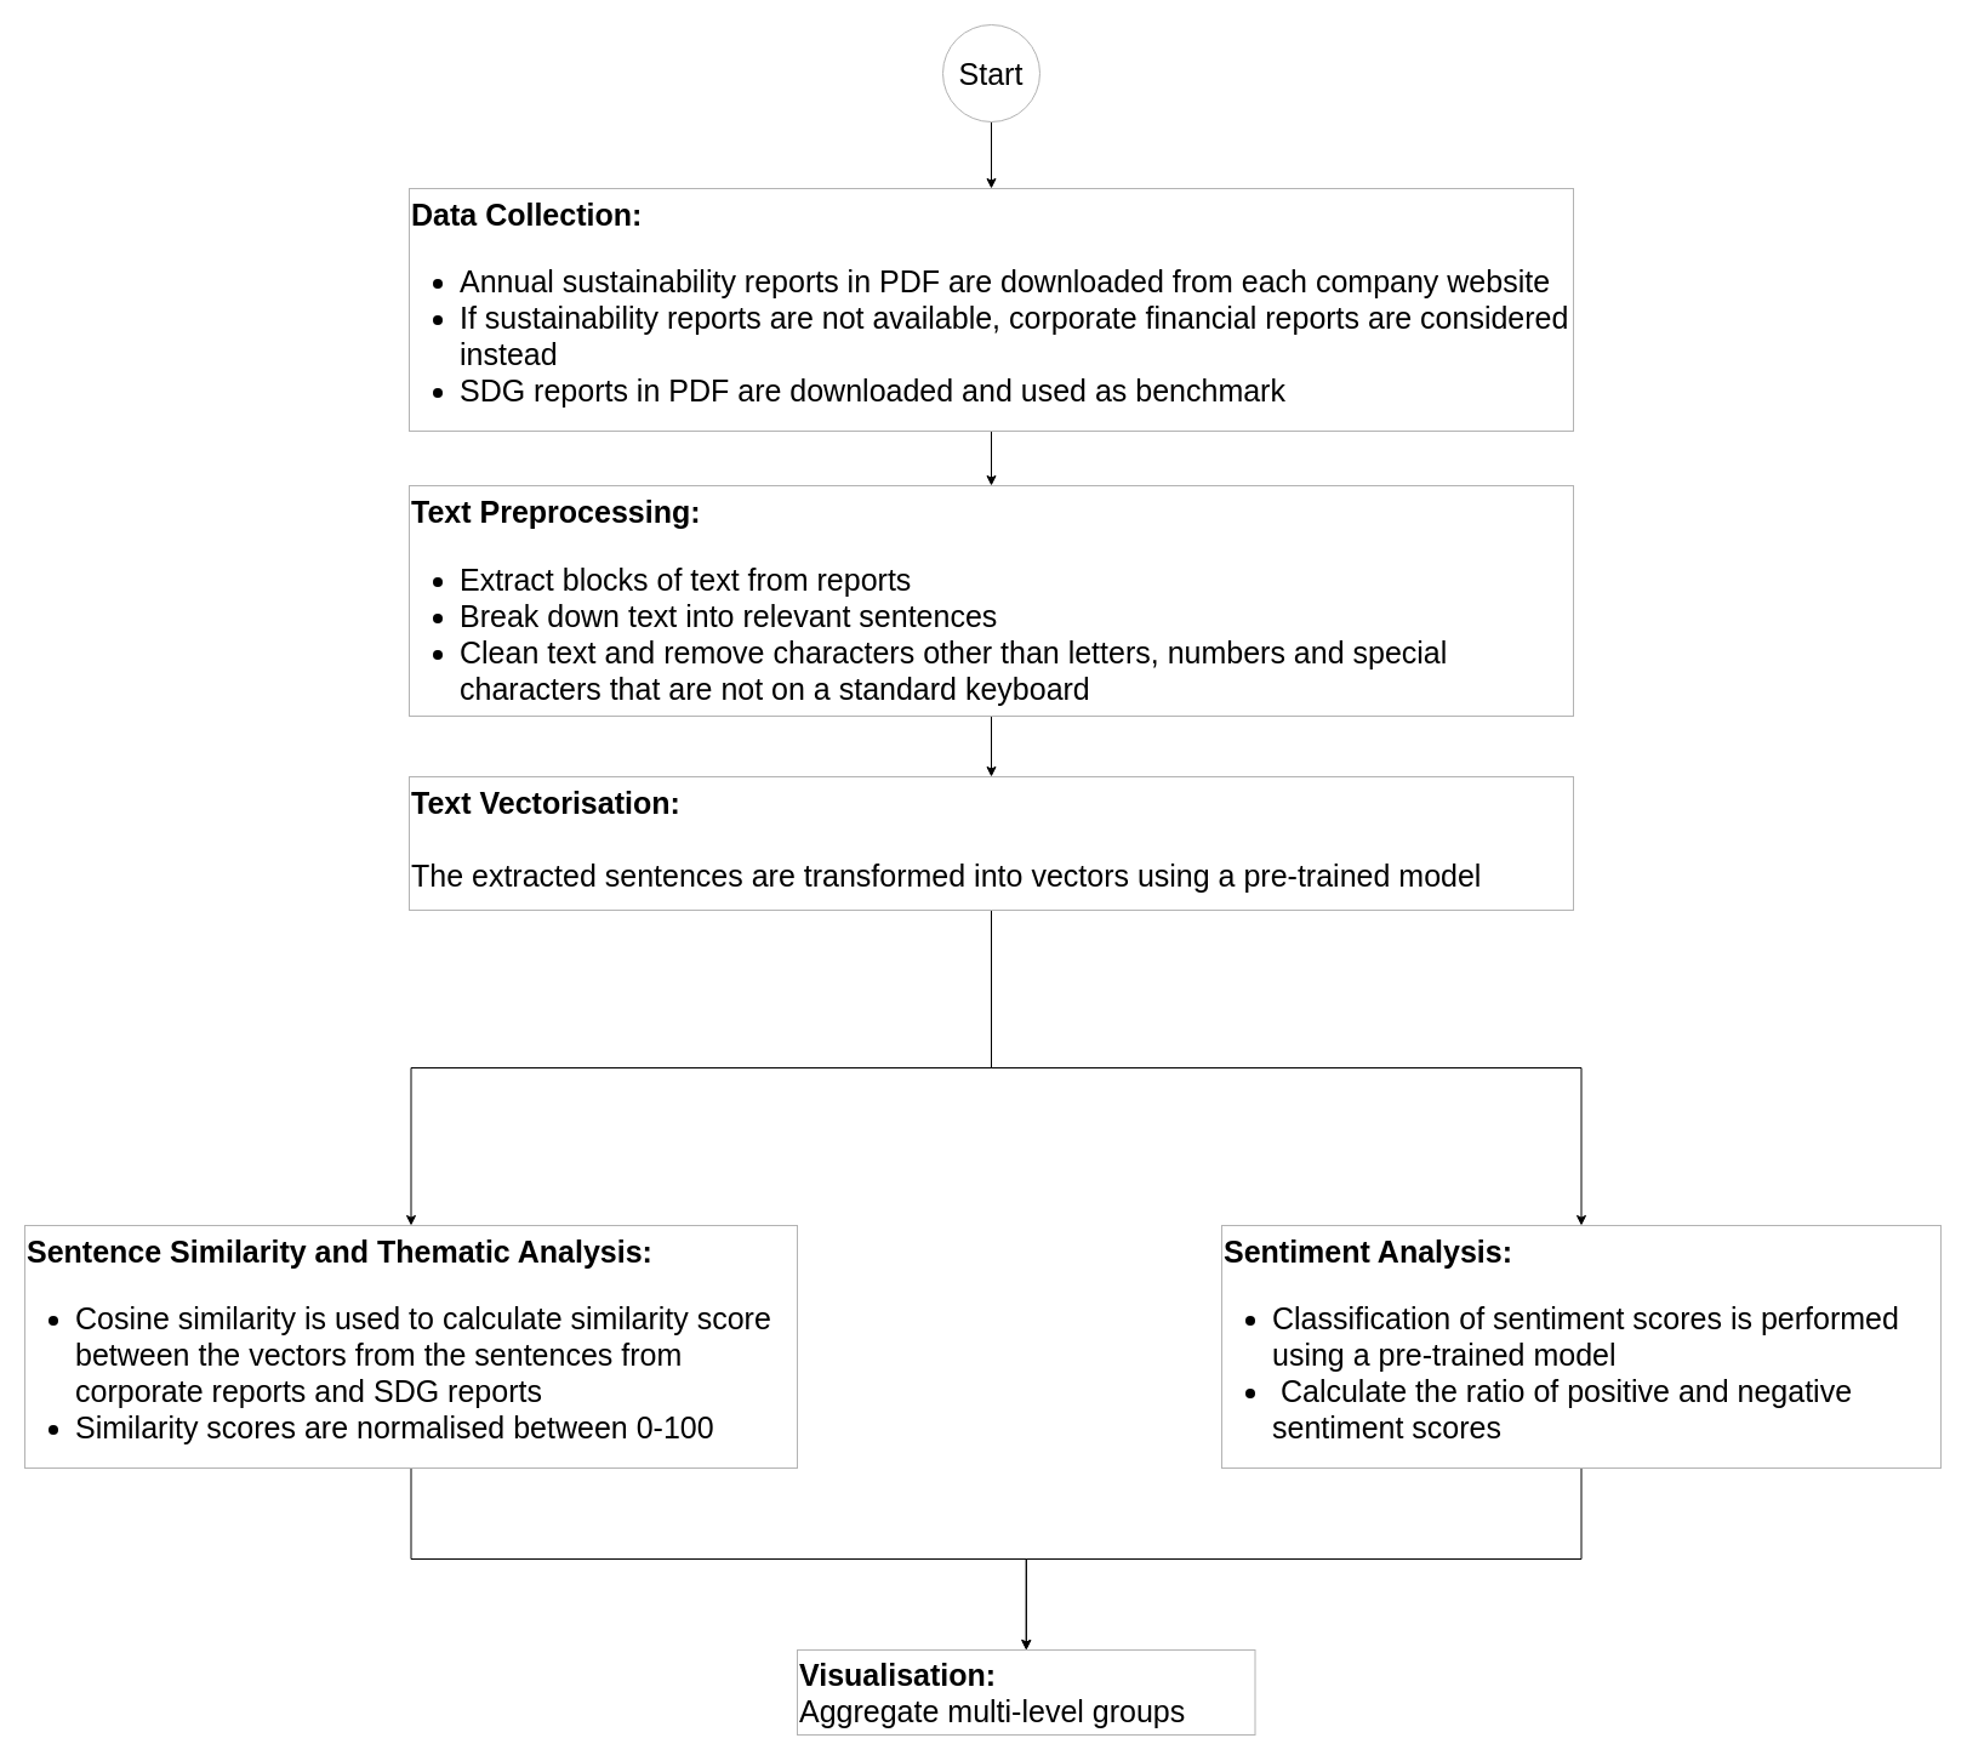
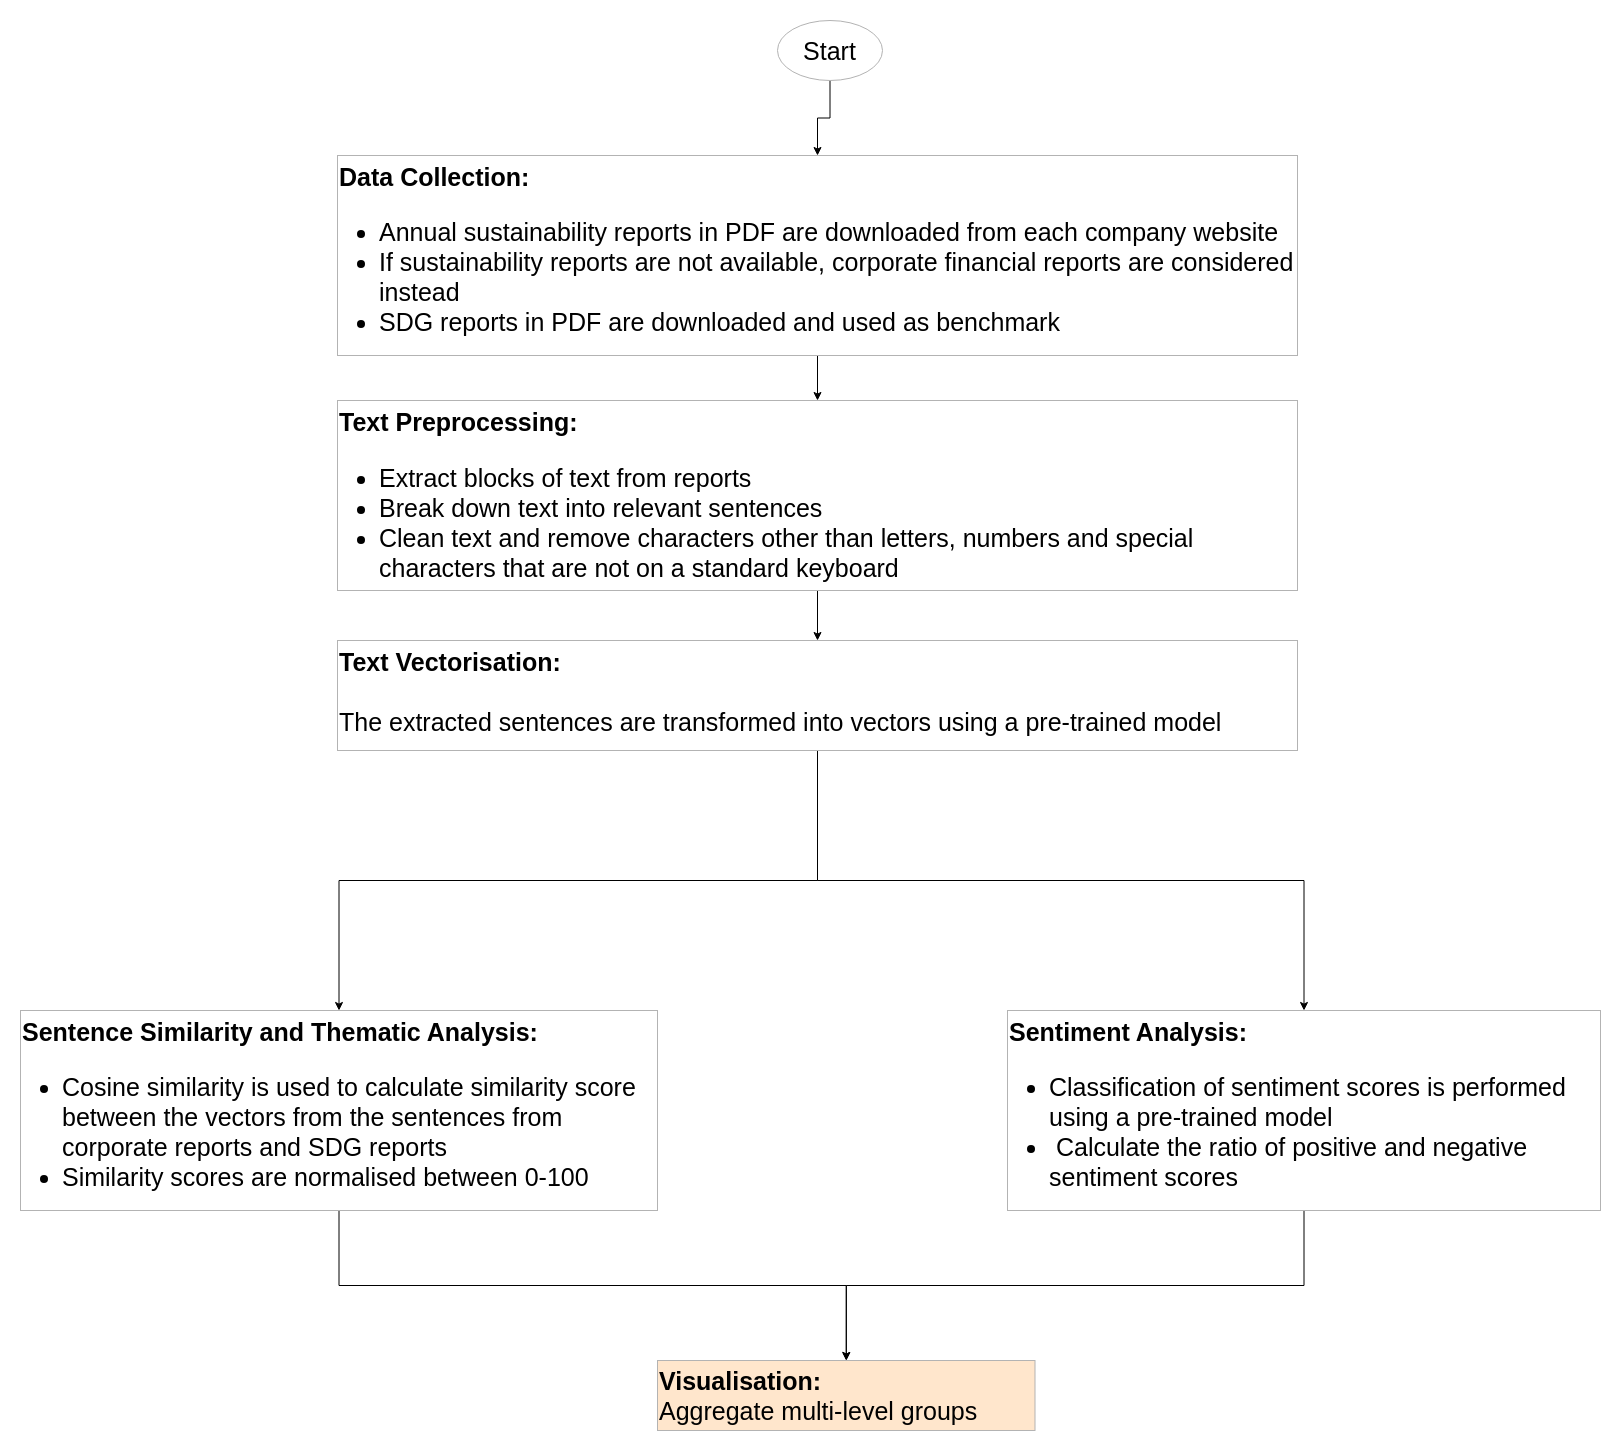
- <mxCell id="3" value="&lt;font style=&quot;font-size: 25px;&quot;&gt;Start&lt;/font&gt;" style="strokeWidth=1;html=1;shape=mxgraph.flowchart.start_2;whiteSpace=wrap;fontSize=25;strokeColor=#B3B3B3;" parent="1" vertex="1"><mxGeometry x="777" y="20" width="80" height="80" as="geometry" /></mxCell>
+ <mxCell id="3" value="&lt;font style=&quot;font-size: 25px;&quot;&gt;Start&lt;/font&gt;" style="strokeWidth=1;html=1;shape=mxgraph.flowchart.start_2;whiteSpace=wrap;fontSize=25;strokeColor=#B3B3B3;" parent="1" vertex="1"><mxGeometry x="777" y="20" width="105" height="60" as="geometry" /></mxCell>
- <mxCell id="15" value="&lt;font style=&quot;font-size: 25px;&quot;&gt;&lt;b style=&quot;font-size: 25px;&quot;&gt;Visualisation:&lt;/b&gt;&lt;/font&gt;&lt;div style=&quot;font-size: 25px;&quot;&gt;&lt;span style=&quot;background-color: initial; font-size: 25px;&quot;&gt;&lt;font style=&quot;font-size: 25px;&quot;&gt;Aggregate multi-level groups&lt;/font&gt;&lt;/span&gt;&lt;/div&gt;" style="rounded=0;whiteSpace=wrap;html=1;align=left;strokeColor=#B3B3B3;fontSize=25;" parent="1" vertex="1"><mxGeometry x="657" y="1360" width="377.5" height="70" as="geometry" /></mxCell>
+ <mxCell id="15" value="&lt;font style=&quot;font-size: 25px;&quot;&gt;&lt;b style=&quot;font-size: 25px;&quot;&gt;Visualisation:&lt;/b&gt;&lt;/font&gt;&lt;div style=&quot;font-size: 25px;&quot;&gt;&lt;span style=&quot;background-color: initial; font-size: 25px;&quot;&gt;&lt;font style=&quot;font-size: 25px;&quot;&gt;Aggregate multi-level groups&lt;/font&gt;&lt;/span&gt;&lt;/div&gt;" style="rounded=0;whiteSpace=wrap;html=1;align=left;strokeColor=#B3B3B3;fontSize=25;fillColor=#ffe6cc;" parent="1" vertex="1"><mxGeometry x="657" y="1360" width="377.5" height="70" as="geometry" /></mxCell>
